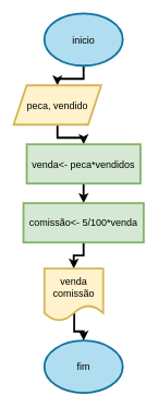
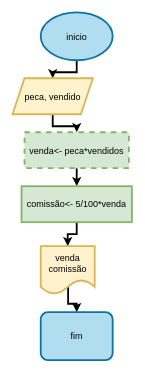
- <mxCell id="7" value="venda&amp;lt;- peca*vendidos" style="whiteSpace=wrap;html=1;strokeWidth=3;fontSize=15;fillColor=#d5e8d4;strokeColor=#82b366;" vertex="1" parent="1"><mxGeometry x="40" y="220" width="174" height="60" as="geometry" /></mxCell>
+ <mxCell id="7" value="venda&amp;lt;- peca*vendidos" style="whiteSpace=wrap;html=1;strokeWidth=3;fontSize=15;fillColor=#d5e8d4;strokeColor=#82b366;dashed=1;" vertex="1" parent="1"><mxGeometry x="40" y="220" width="174" height="60" as="geometry" /></mxCell>
- <mxCell id="12" value="fim" style="ellipse;whiteSpace=wrap;html=1;strokeWidth=3;fontSize=15;fillColor=#b1ddf0;strokeColor=#10739e;" vertex="1" parent="1"><mxGeometry x="67" y="520" width="120" height="80" as="geometry" /></mxCell>
+ <mxCell id="12" value="fim" style="whiteSpace=wrap;html=1;strokeWidth=3;fontSize=15;fillColor=#b1ddf0;strokeColor=#10739e;rounded=1;" vertex="1" parent="1"><mxGeometry x="67" y="520" width="120" height="80" as="geometry" /></mxCell>
